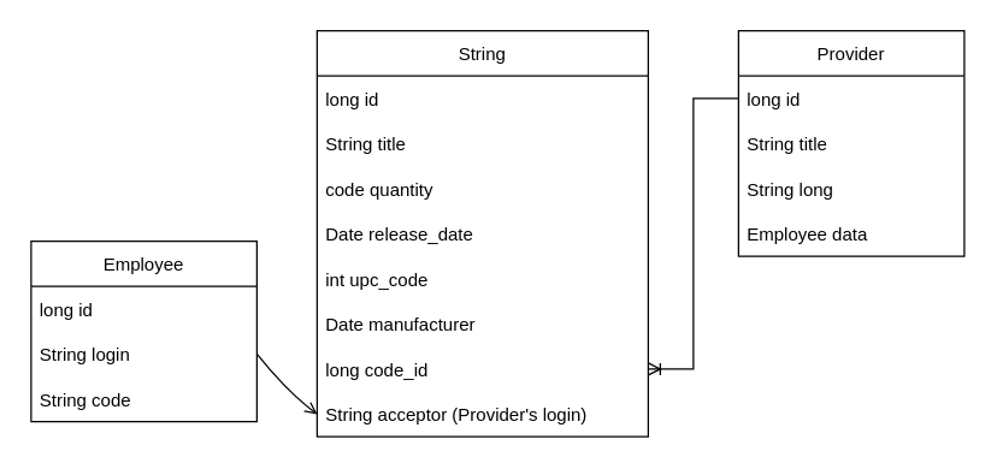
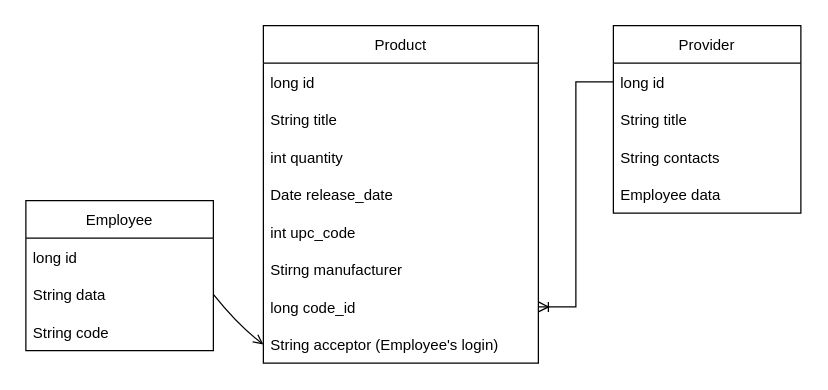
- <mxCell id="6" value="String" style="swimlane;fontStyle=0;childLayout=stackLayout;horizontal=1;startSize=30;horizontalStack=0;resizeParent=1;resizeParentMax=0;resizeLast=0;collapsible=1;marginBottom=0;" parent="1" vertex="1"><mxGeometry x="210" y="20" width="220" height="270" as="geometry" /></mxCell>
+ <mxCell id="6" value="Product" style="swimlane;fontStyle=0;childLayout=stackLayout;horizontal=1;startSize=30;horizontalStack=0;resizeParent=1;resizeParentMax=0;resizeLast=0;collapsible=1;marginBottom=0;" parent="1" vertex="1"><mxGeometry x="210" y="20" width="220" height="270" as="geometry" /></mxCell>
- <mxCell id="9" value="code quantity" style="text;strokeColor=none;fillColor=none;align=left;verticalAlign=middle;spacingLeft=4;spacingRight=4;overflow=hidden;points=[[0,0.5],[1,0.5]];portConstraint=eastwest;rotatable=0;" parent="6" vertex="1"><mxGeometry y="90" width="220" height="30" as="geometry" /></mxCell>
+ <mxCell id="9" value="int quantity" style="text;strokeColor=none;fillColor=none;align=left;verticalAlign=middle;spacingLeft=4;spacingRight=4;overflow=hidden;points=[[0,0.5],[1,0.5]];portConstraint=eastwest;rotatable=0;" parent="6" vertex="1"><mxGeometry y="90" width="220" height="30" as="geometry" /></mxCell>
- <mxCell id="18" value="String long" style="text;strokeColor=none;fillColor=none;align=left;verticalAlign=middle;spacingLeft=4;spacingRight=4;overflow=hidden;points=[[0,0.5],[1,0.5]];portConstraint=eastwest;rotatable=0;" parent="15" vertex="1"><mxGeometry y="90" width="150" height="30" as="geometry" /></mxCell>
+ <mxCell id="18" value="String contacts" style="text;strokeColor=none;fillColor=none;align=left;verticalAlign=middle;spacingLeft=4;spacingRight=4;overflow=hidden;points=[[0,0.5],[1,0.5]];portConstraint=eastwest;rotatable=0;" parent="15" vertex="1"><mxGeometry y="90" width="150" height="30" as="geometry" /></mxCell>
- <mxCell id="12" value="Date manufacturer" style="text;strokeColor=none;fillColor=none;align=left;verticalAlign=middle;spacingLeft=4;spacingRight=4;overflow=hidden;points=[[0,0.5],[1,0.5]];portConstraint=eastwest;rotatable=0;" parent="6" vertex="1"><mxGeometry y="180" width="220" height="30" as="geometry" /></mxCell>
+ <mxCell id="12" value="Stirng manufacturer" style="text;strokeColor=none;fillColor=none;align=left;verticalAlign=middle;spacingLeft=4;spacingRight=4;overflow=hidden;points=[[0,0.5],[1,0.5]];portConstraint=eastwest;rotatable=0;" parent="6" vertex="1"><mxGeometry y="180" width="220" height="30" as="geometry" /></mxCell>
- <mxCell id="4" value="String login" style="text;strokeColor=none;fillColor=none;align=left;verticalAlign=middle;spacingLeft=4;spacingRight=4;overflow=hidden;points=[[0,0.5],[1,0.5]];portConstraint=eastwest;rotatable=0;" parent="2" vertex="1"><mxGeometry y="60" width="150" height="30" as="geometry" /></mxCell>
+ <mxCell id="4" value="String data" style="text;strokeColor=none;fillColor=none;align=left;verticalAlign=middle;spacingLeft=4;spacingRight=4;overflow=hidden;points=[[0,0.5],[1,0.5]];portConstraint=eastwest;rotatable=0;" parent="2" vertex="1"><mxGeometry y="60" width="150" height="30" as="geometry" /></mxCell>
- <mxCell id="14" value="String acceptor (Provider's login)" style="text;strokeColor=none;fillColor=none;align=left;verticalAlign=middle;spacingLeft=4;spacingRight=4;overflow=hidden;points=[[0,0.5],[1,0.5]];portConstraint=eastwest;rotatable=0;" parent="6" vertex="1"><mxGeometry y="240" width="220" height="30" as="geometry" /></mxCell>
+ <mxCell id="14" value="String acceptor (Employee's login)" style="text;strokeColor=none;fillColor=none;align=left;verticalAlign=middle;spacingLeft=4;spacingRight=4;overflow=hidden;points=[[0,0.5],[1,0.5]];portConstraint=eastwest;rotatable=0;" parent="6" vertex="1"><mxGeometry y="240" width="220" height="30" as="geometry" /></mxCell>
